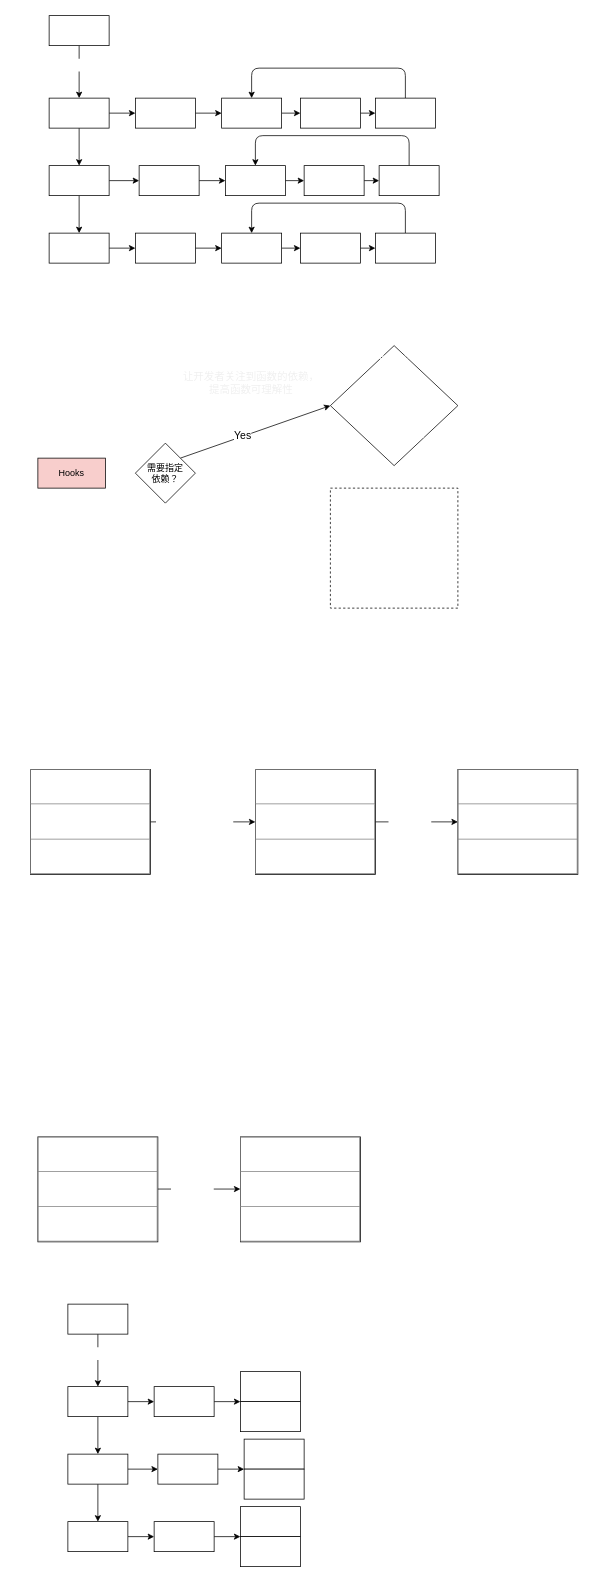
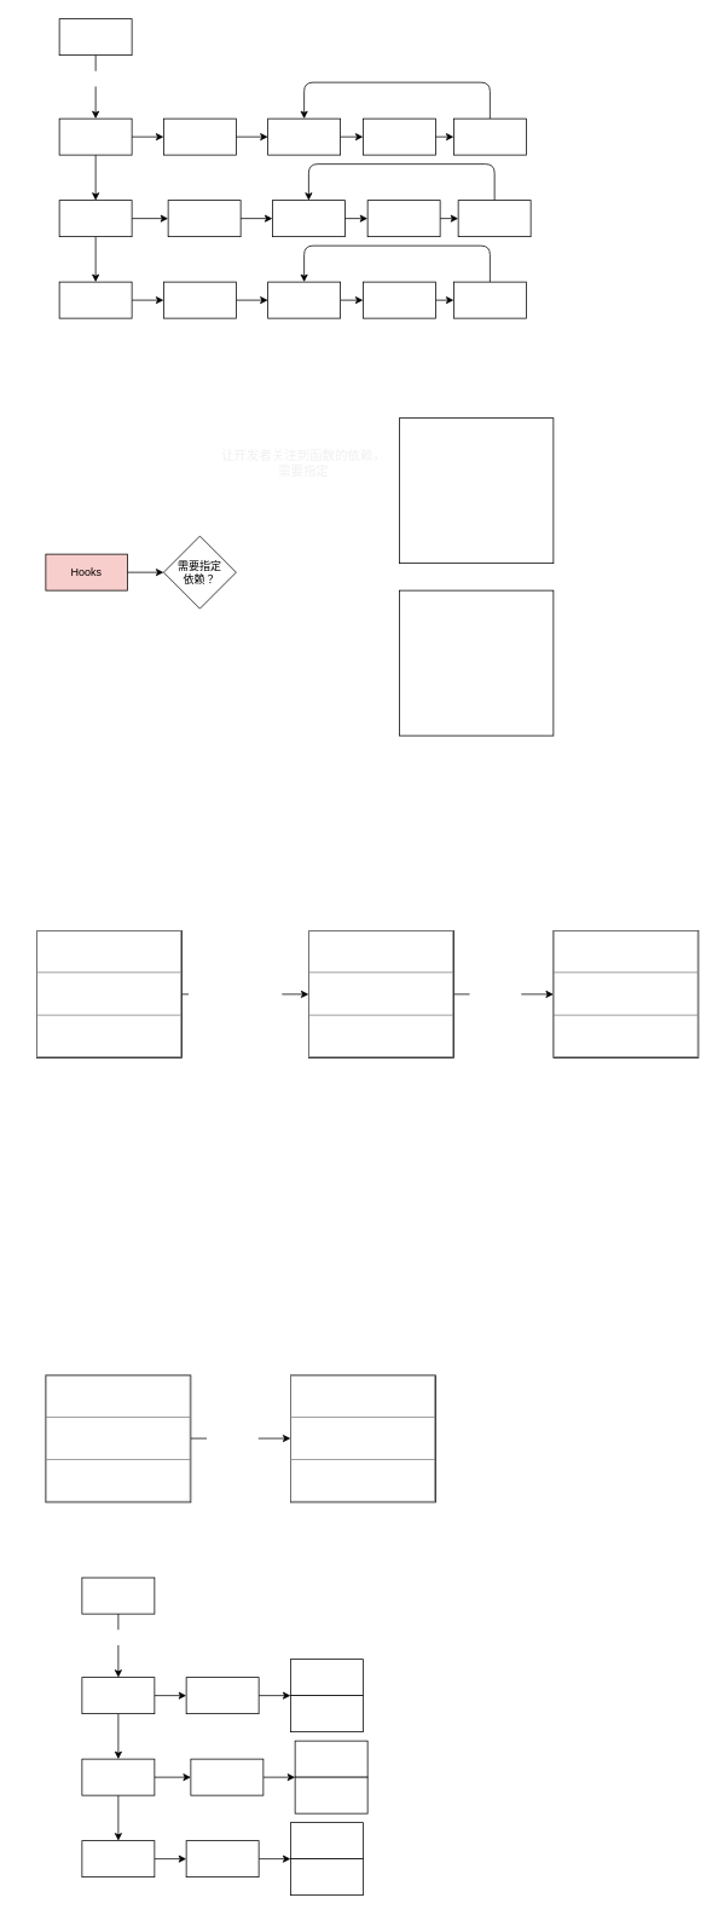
- <mxCell id="7" value="&lt;span style=&quot;font-family: &amp;#34;charter&amp;#34; , &amp;#34;georgia&amp;#34; , &amp;#34;cambria&amp;#34; , &amp;#34;times new roman&amp;#34; , &amp;#34;times&amp;#34; , serif ; letter-spacing: -0.06px&quot;&gt;&lt;font style=&quot;font-size: 14px&quot;&gt;让开发者关注到函数的依赖，&lt;br&gt;提高函数可理解性&lt;/font&gt;&lt;/span&gt;" style="text;html=1;align=center;verticalAlign=middle;resizable=0;points=[];autosize=1;strokeColor=none;fillColor=none;labelBackgroundColor=none;fontColor=#F0F0F0;" vertex="1" parent="1"><mxGeometry x="234" y="490" width="200" height="40" as="geometry" /></mxCell>
+ <mxCell id="7" value="&lt;span style=&quot;font-family: &amp;#34;charter&amp;#34; , &amp;#34;georgia&amp;#34; , &amp;#34;cambria&amp;#34; , &amp;#34;times new roman&amp;#34; , &amp;#34;times&amp;#34; , serif ; letter-spacing: -0.06px&quot;&gt;&lt;font style=&quot;font-size: 14px&quot;&gt;让开发者关注到函数的依赖，&lt;br&gt;需要指定&lt;/font&gt;&lt;/span&gt;" style="text;html=1;align=center;verticalAlign=middle;resizable=0;points=[];autosize=1;strokeColor=none;fillColor=none;labelBackgroundColor=none;fontColor=#F0F0F0;" vertex="1" parent="1"><mxGeometry x="234" y="490" width="200" height="40" as="geometry" /></mxCell>
- <mxCell id="8" value="&lt;p style=&quot;font-size: 12px&quot;&gt;&lt;span style=&quot;font-family: &amp;#34;charter&amp;#34; , &amp;#34;georgia&amp;#34; , &amp;#34;cambria&amp;#34; , &amp;#34;times new roman&amp;#34; , &amp;#34;times&amp;#34; , serif ; font-size: 12px ; letter-spacing: -0.06px&quot;&gt;&lt;font color=&quot;#ffffff&quot; style=&quot;font-size: 12px&quot;&gt;useEffect&lt;/font&gt;&lt;/span&gt;&lt;/p&gt;&lt;p style=&quot;font-size: 12px&quot;&gt;&lt;span style=&quot;font-family: &amp;#34;charter&amp;#34; , &amp;#34;georgia&amp;#34; , &amp;#34;cambria&amp;#34; , &amp;#34;times new roman&amp;#34; , &amp;#34;times&amp;#34; , serif ; font-size: 12px ; letter-spacing: -0.06px&quot;&gt;&lt;font color=&quot;#ffffff&quot; style=&quot;font-size: 12px&quot;&gt;&amp;nbsp;useCallback&lt;/font&gt;&lt;/span&gt;&lt;/p&gt;&lt;p style=&quot;font-size: 12px&quot;&gt;&lt;span style=&quot;font-family: &amp;#34;charter&amp;#34; , &amp;#34;georgia&amp;#34; , &amp;#34;cambria&amp;#34; , &amp;#34;times new roman&amp;#34; , &amp;#34;times&amp;#34; , serif ; font-size: 12px ; letter-spacing: -0.06px&quot;&gt;&lt;font color=&quot;#ffffff&quot; style=&quot;font-size: 12px&quot;&gt;useMemo&lt;/font&gt;&lt;/span&gt;&lt;/p&gt;&lt;p style=&quot;font-size: 12px&quot;&gt;&lt;span style=&quot;font-family: &amp;#34;charter&amp;#34; , &amp;#34;georgia&amp;#34; , &amp;#34;cambria&amp;#34; , &amp;#34;times new roman&amp;#34; , &amp;#34;times&amp;#34; , serif ; font-size: 12px ; letter-spacing: -0.06px&quot;&gt;&lt;font color=&quot;#ffffff&quot; style=&quot;font-size: 12px&quot;&gt;useImperativeHandle&lt;/font&gt;&lt;/span&gt;&lt;/p&gt;&lt;p style=&quot;font-size: 12px&quot;&gt;&lt;span style=&quot;font-family: &amp;#34;charter&amp;#34; , &amp;#34;georgia&amp;#34; , &amp;#34;cambria&amp;#34; , &amp;#34;times new roman&amp;#34; , &amp;#34;times&amp;#34; , serif ; font-size: 12px ; letter-spacing: -0.06px&quot;&gt;&lt;font color=&quot;#ffffff&quot; style=&quot;font-size: 12px&quot;&gt;&amp;nbsp;useLayoutEffect&lt;/font&gt;&lt;/span&gt;&lt;/p&gt;&lt;p style=&quot;font-size: 12px&quot;&gt;&lt;span style=&quot;font-family: &amp;#34;charter&amp;#34; , &amp;#34;georgia&amp;#34; , &amp;#34;cambria&amp;#34; , &amp;#34;times new roman&amp;#34; , &amp;#34;times&amp;#34; , serif ; font-size: 12px ; letter-spacing: -0.06px&quot;&gt;&lt;font color=&quot;#ffffff&quot; style=&quot;font-size: 12px&quot;&gt;...&lt;/font&gt;&lt;/span&gt;&lt;/p&gt;" style="rhombus;whiteSpace=wrap;html=1;labelBackgroundColor=none;fontSize=12;fontColor=#F0F0F0;fillColor=default;" vertex="1" parent="1"><mxGeometry x="440" y="460" width="170" height="160" as="geometry" /></mxCell>
+ <mxCell id="8" value="&lt;p style=&quot;font-size: 12px&quot;&gt;&lt;span style=&quot;font-family: &amp;#34;charter&amp;#34; , &amp;#34;georgia&amp;#34; , &amp;#34;cambria&amp;#34; , &amp;#34;times new roman&amp;#34; , &amp;#34;times&amp;#34; , serif ; font-size: 12px ; letter-spacing: -0.06px&quot;&gt;&lt;font color=&quot;#ffffff&quot; style=&quot;font-size: 12px&quot;&gt;useEffect&lt;/font&gt;&lt;/span&gt;&lt;/p&gt;&lt;p style=&quot;font-size: 12px&quot;&gt;&lt;span style=&quot;font-family: &amp;#34;charter&amp;#34; , &amp;#34;georgia&amp;#34; , &amp;#34;cambria&amp;#34; , &amp;#34;times new roman&amp;#34; , &amp;#34;times&amp;#34; , serif ; font-size: 12px ; letter-spacing: -0.06px&quot;&gt;&lt;font color=&quot;#ffffff&quot; style=&quot;font-size: 12px&quot;&gt;&amp;nbsp;useCallback&lt;/font&gt;&lt;/span&gt;&lt;/p&gt;&lt;p style=&quot;font-size: 12px&quot;&gt;&lt;span style=&quot;font-family: &amp;#34;charter&amp;#34; , &amp;#34;georgia&amp;#34; , &amp;#34;cambria&amp;#34; , &amp;#34;times new roman&amp;#34; , &amp;#34;times&amp;#34; , serif ; font-size: 12px ; letter-spacing: -0.06px&quot;&gt;&lt;font color=&quot;#ffffff&quot; style=&quot;font-size: 12px&quot;&gt;useMemo&lt;/font&gt;&lt;/span&gt;&lt;/p&gt;&lt;p style=&quot;font-size: 12px&quot;&gt;&lt;span style=&quot;font-family: &amp;#34;charter&amp;#34; , &amp;#34;georgia&amp;#34; , &amp;#34;cambria&amp;#34; , &amp;#34;times new roman&amp;#34; , &amp;#34;times&amp;#34; , serif ; font-size: 12px ; letter-spacing: -0.06px&quot;&gt;&lt;font color=&quot;#ffffff&quot; style=&quot;font-size: 12px&quot;&gt;useImperativeHandle&lt;/font&gt;&lt;/span&gt;&lt;/p&gt;&lt;p style=&quot;font-size: 12px&quot;&gt;&lt;span style=&quot;font-family: &amp;#34;charter&amp;#34; , &amp;#34;georgia&amp;#34; , &amp;#34;cambria&amp;#34; , &amp;#34;times new roman&amp;#34; , &amp;#34;times&amp;#34; , serif ; font-size: 12px ; letter-spacing: -0.06px&quot;&gt;&lt;font color=&quot;#ffffff&quot; style=&quot;font-size: 12px&quot;&gt;&amp;nbsp;useLayoutEffect&lt;/font&gt;&lt;/span&gt;&lt;/p&gt;&lt;p style=&quot;font-size: 12px&quot;&gt;&lt;span style=&quot;font-family: &amp;#34;charter&amp;#34; , &amp;#34;georgia&amp;#34; , &amp;#34;cambria&amp;#34; , &amp;#34;times new roman&amp;#34; , &amp;#34;times&amp;#34; , serif ; font-size: 12px ; letter-spacing: -0.06px&quot;&gt;&lt;font color=&quot;#ffffff&quot; style=&quot;font-size: 12px&quot;&gt;...&lt;/font&gt;&lt;/span&gt;&lt;/p&gt;" style="whiteSpace=wrap;html=1;labelBackgroundColor=none;fontSize=12;fontColor=#F0F0F0;fillColor=default;" vertex="1" parent="1"><mxGeometry x="440" y="460" width="170" height="160" as="geometry" /></mxCell>
- <mxCell id="4" style="edgeStyle=none;html=1;exitX=1;exitY=0;exitDx=0;exitDy=0;entryX=0;entryY=0.5;entryDx=0;entryDy=0;" edge="1" parent="1" source="6" target="8"><mxGeometry relative="1" as="geometry"><mxPoint x="290" y="540" as="targetPoint" /></mxGeometry></mxCell>
- <mxCell id="5" value="&lt;font style=&quot;font-size: 14px;&quot;&gt;Yes&lt;/font&gt;" style="edgeLabel;html=1;align=center;verticalAlign=middle;resizable=0;points=[];fontSize=14;" vertex="1" connectable="0" parent="4"><mxGeometry x="-0.166" y="2" relative="1" as="geometry"><mxPoint as="offset" /></mxGeometry></mxCell>
+ <mxCell id="2" style="edgeStyle=none;html=1;exitX=1;exitY=0.5;exitDx=0;exitDy=0;" edge="1" parent="1" source="3" target="6"><mxGeometry relative="1" as="geometry" /></mxCell>
- <mxCell id="9" value="&lt;p style=&quot;font-size: 12px&quot;&gt;&lt;span style=&quot;font-family: &amp;#34;charter&amp;#34; , &amp;#34;georgia&amp;#34; , &amp;#34;cambria&amp;#34; , &amp;#34;times new roman&amp;#34; , &amp;#34;times&amp;#34; , serif ; font-size: 12px ; letter-spacing: -0.06px&quot;&gt;&lt;font color=&quot;#ffffff&quot; style=&quot;font-size: 12px&quot;&gt;useState&lt;/font&gt;&lt;/span&gt;&lt;/p&gt;&lt;p style=&quot;font-size: 12px&quot;&gt;&lt;span style=&quot;font-family: &amp;#34;charter&amp;#34; , &amp;#34;georgia&amp;#34; , &amp;#34;cambria&amp;#34; , &amp;#34;times new roman&amp;#34; , &amp;#34;times&amp;#34; , serif ; font-size: 12px ; letter-spacing: -0.06px&quot;&gt;&lt;font color=&quot;#ffffff&quot; style=&quot;font-size: 12px&quot;&gt;useRef&lt;/font&gt;&lt;/span&gt;&lt;/p&gt;&lt;p style=&quot;font-size: 12px&quot;&gt;&lt;span style=&quot;font-family: &amp;#34;charter&amp;#34; , &amp;#34;georgia&amp;#34; , &amp;#34;cambria&amp;#34; , &amp;#34;times new roman&amp;#34; , &amp;#34;times&amp;#34; , serif ; font-size: 12px ; letter-spacing: -0.06px&quot;&gt;&lt;font color=&quot;#ffffff&quot; style=&quot;font-size: 12px&quot;&gt;...&lt;/font&gt;&lt;/span&gt;&lt;/p&gt;" style="whiteSpace=wrap;html=1;labelBackgroundColor=none;fontSize=12;fontColor=#F0F0F0;fillColor=default;dashed=1;" vertex="1" parent="1"><mxGeometry x="440" y="650" width="170" height="160" as="geometry" /></mxCell>
+ <mxCell id="9" value="&lt;p style=&quot;font-size: 12px&quot;&gt;&lt;span style=&quot;font-family: &amp;#34;charter&amp;#34; , &amp;#34;georgia&amp;#34; , &amp;#34;cambria&amp;#34; , &amp;#34;times new roman&amp;#34; , &amp;#34;times&amp;#34; , serif ; font-size: 12px ; letter-spacing: -0.06px&quot;&gt;&lt;font color=&quot;#ffffff&quot; style=&quot;font-size: 12px&quot;&gt;useState&lt;/font&gt;&lt;/span&gt;&lt;/p&gt;&lt;p style=&quot;font-size: 12px&quot;&gt;&lt;span style=&quot;font-family: &amp;#34;charter&amp;#34; , &amp;#34;georgia&amp;#34; , &amp;#34;cambria&amp;#34; , &amp;#34;times new roman&amp;#34; , &amp;#34;times&amp;#34; , serif ; font-size: 12px ; letter-spacing: -0.06px&quot;&gt;&lt;font color=&quot;#ffffff&quot; style=&quot;font-size: 12px&quot;&gt;useRef&lt;/font&gt;&lt;/span&gt;&lt;/p&gt;&lt;p style=&quot;font-size: 12px&quot;&gt;&lt;span style=&quot;font-family: &amp;#34;charter&amp;#34; , &amp;#34;georgia&amp;#34; , &amp;#34;cambria&amp;#34; , &amp;#34;times new roman&amp;#34; , &amp;#34;times&amp;#34; , serif ; font-size: 12px ; letter-spacing: -0.06px&quot;&gt;&lt;font color=&quot;#ffffff&quot; style=&quot;font-size: 12px&quot;&gt;...&lt;/font&gt;&lt;/span&gt;&lt;/p&gt;" style="whiteSpace=wrap;html=1;labelBackgroundColor=none;fontSize=12;fontColor=#F0F0F0;fillColor=default;" vertex="1" parent="1"><mxGeometry x="440" y="650" width="170" height="160" as="geometry" /></mxCell>
